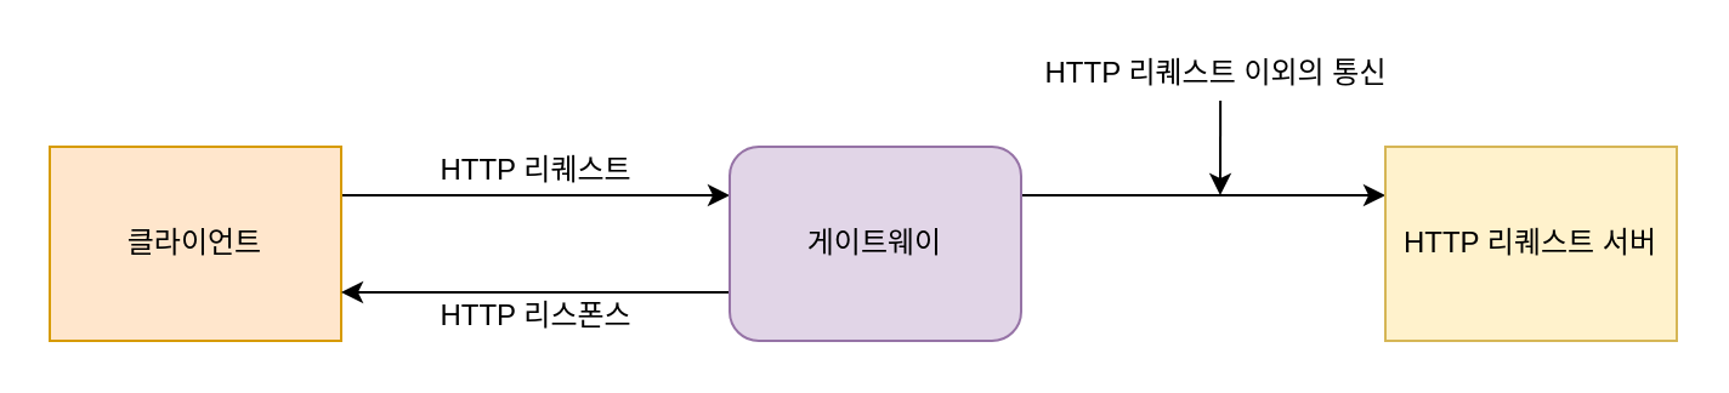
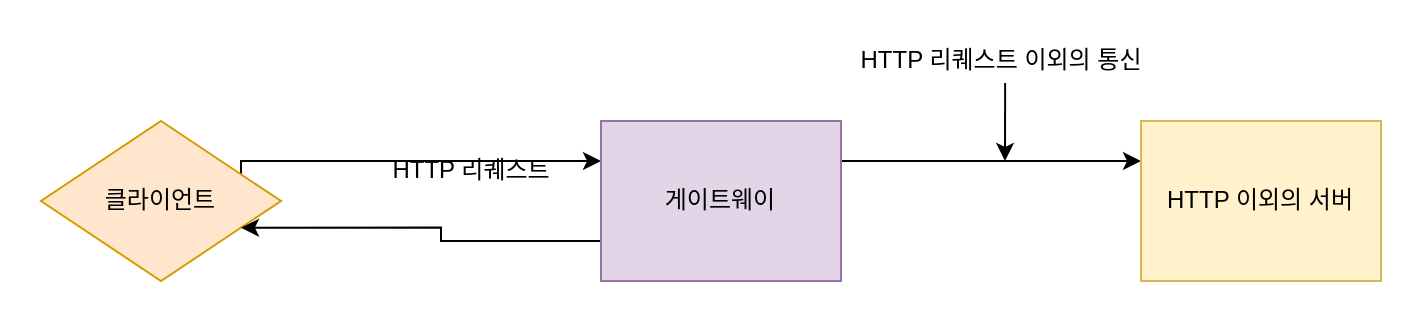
- <mxCell id="8" value="HTTP 리퀘스트" style="text;html=1;align=center;verticalAlign=middle;resizable=0;points=[];autosize=1;strokeColor=none;fillColor=none;" vertex="1" parent="1"><mxGeometry x="170" y="60" width="100" height="20" as="geometry" /></mxCell>
+ <mxCell id="8" value="HTTP 리퀘스트" style="text;html=1;align=center;verticalAlign=middle;resizable=0;points=[];autosize=1;strokeColor=none;fillColor=none;" vertex="1" parent="1"><mxGeometry x="185" y="75" width="100" height="20" as="geometry" /></mxCell>
- <mxCell id="3" value="클라이언트" style="rounded=0;whiteSpace=wrap;html=1;fillColor=#ffe6cc;strokeColor=#d79b00;" vertex="1" parent="1"><mxGeometry x="20" y="60" width="120" height="80" as="geometry" /></mxCell>
+ <mxCell id="3" value="클라이언트" style="rhombus;whiteSpace=wrap;html=1;fillColor=#ffe6cc;strokeColor=#d79b00;" vertex="1" parent="1"><mxGeometry x="20" y="60" width="120" height="80" as="geometry" /></mxCell>
- <mxCell id="6" value="게이트웨이" style="whiteSpace=wrap;html=1;fillColor=#e1d5e7;strokeColor=#9673a6;rounded=1;" vertex="1" parent="1"><mxGeometry x="300" y="60" width="120" height="80" as="geometry" /></mxCell>
+ <mxCell id="6" value="게이트웨이" style="rounded=0;whiteSpace=wrap;html=1;fillColor=#e1d5e7;strokeColor=#9673a6;" vertex="1" parent="1"><mxGeometry x="300" y="60" width="120" height="80" as="geometry" /></mxCell>
- <mxCell id="7" value="HTTP 리퀘스트 서버" style="rounded=0;whiteSpace=wrap;html=1;fillColor=#fff2cc;strokeColor=#d6b656;" vertex="1" parent="1"><mxGeometry x="570" y="60" width="120" height="80" as="geometry" /></mxCell>
+ <mxCell id="7" value="HTTP 이외의 서버" style="rounded=0;whiteSpace=wrap;html=1;fillColor=#fff2cc;strokeColor=#d6b656;" vertex="1" parent="1"><mxGeometry x="570" y="60" width="120" height="80" as="geometry" /></mxCell>
- <mxCell id="9" value="HTTP 리스폰스" style="text;html=1;align=center;verticalAlign=middle;resizable=0;points=[];autosize=1;strokeColor=none;fillColor=none;" vertex="1" parent="1"><mxGeometry x="170" y="120" width="100" height="20" as="geometry" /></mxCell>
